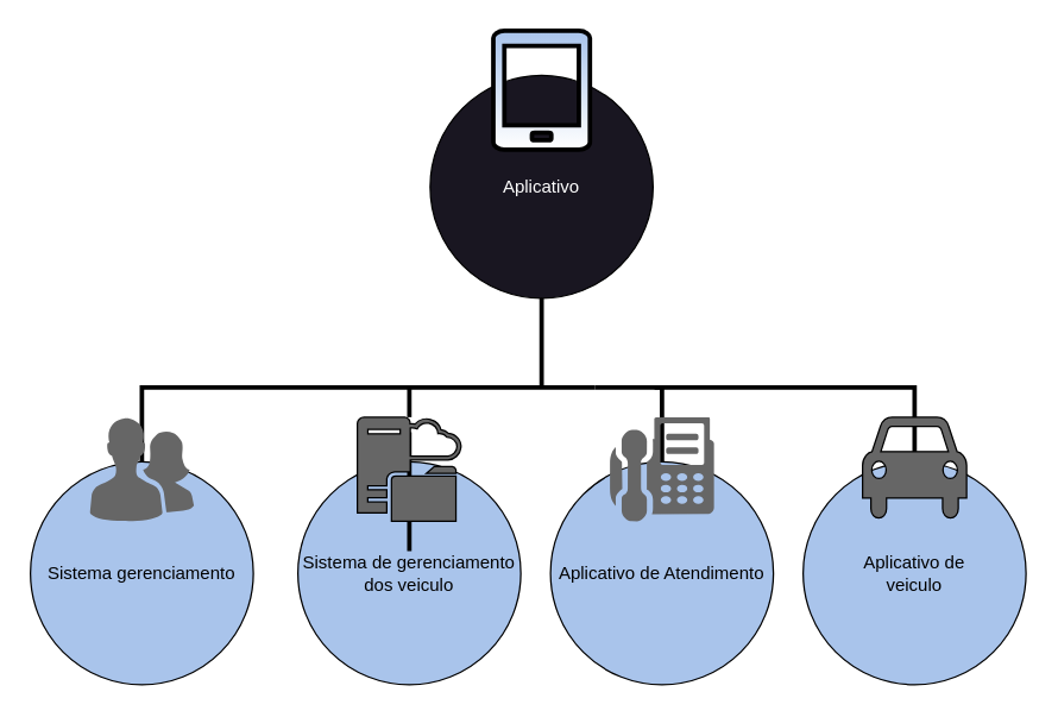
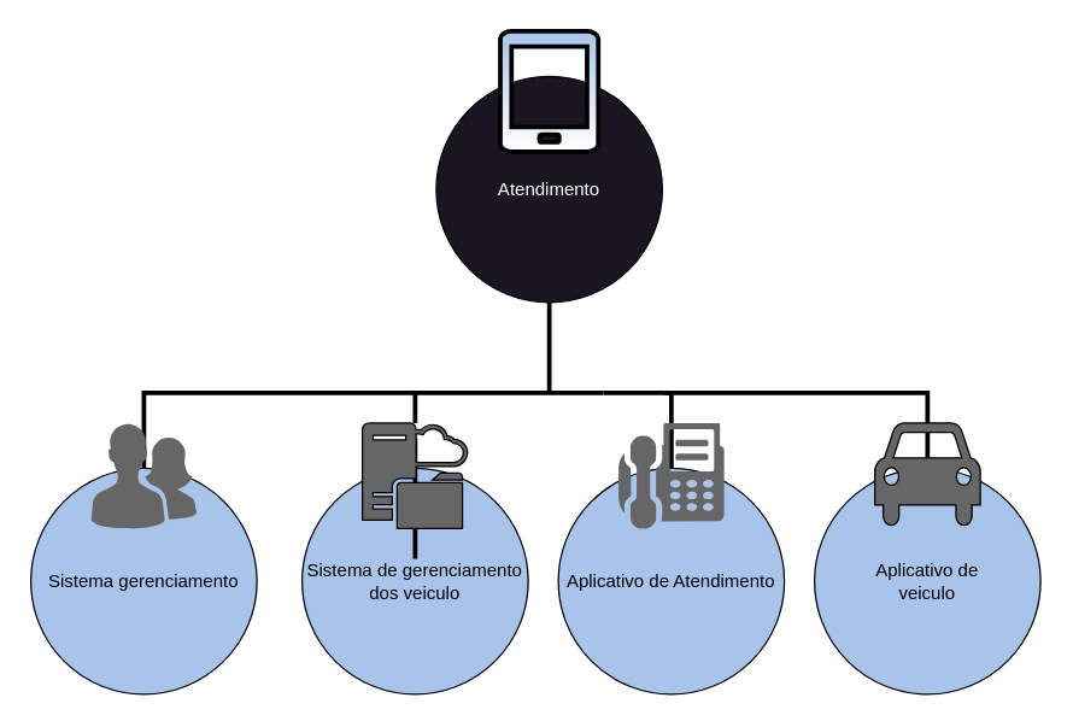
- <mxCell id="3" value="&lt;font color=&quot;#ffffff&quot;&gt;Aplicativo&lt;/font&gt;" style="ellipse;whiteSpace=wrap;html=1;aspect=fixed;fillColor=#191621;" vertex="1" parent="1"><mxGeometry x="289" y="50" width="150" height="150" as="geometry" /></mxCell>
+ <mxCell id="3" value="&lt;font color=&quot;#ffffff&quot;&gt;Atendimento&lt;/font&gt;" style="ellipse;whiteSpace=wrap;html=1;aspect=fixed;fillColor=#191621;" vertex="1" parent="1"><mxGeometry x="289" y="50" width="150" height="150" as="geometry" /></mxCell>
